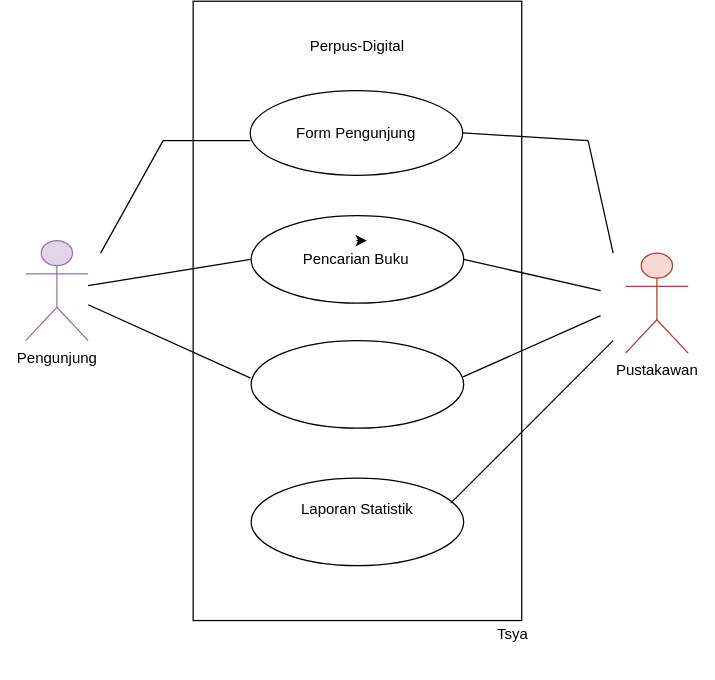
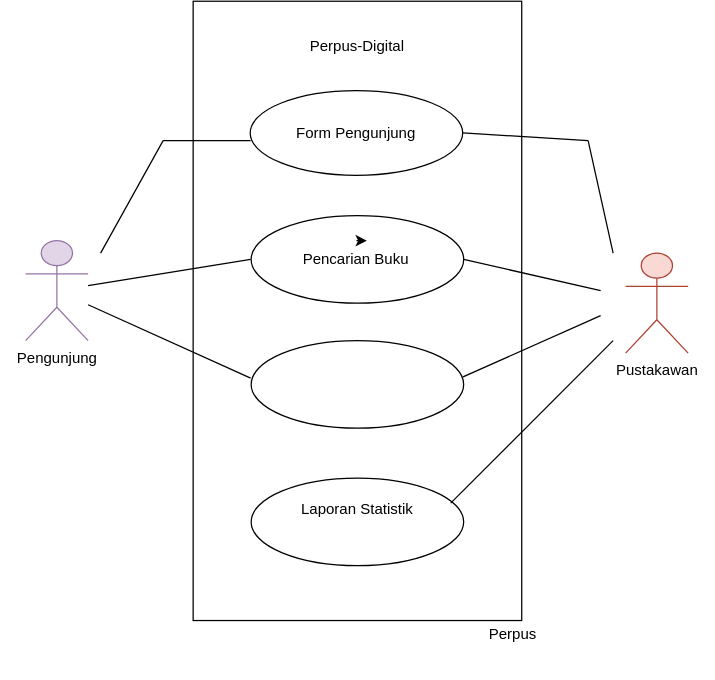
- <mxCell id="23" value="Tsya" style="text;html=1;strokeColor=none;fillColor=none;align=center;verticalAlign=middle;whiteSpace=wrap;rounded=0;" vertex="1" parent="1"><mxGeometry x="380" y="490" width="60" height="30" as="geometry" /></mxCell>
+ <mxCell id="23" value="Perpus" style="text;html=1;strokeColor=none;fillColor=none;align=center;verticalAlign=middle;whiteSpace=wrap;rounded=0;" vertex="1" parent="1"><mxGeometry x="380" y="490" width="60" height="30" as="geometry" /></mxCell>
